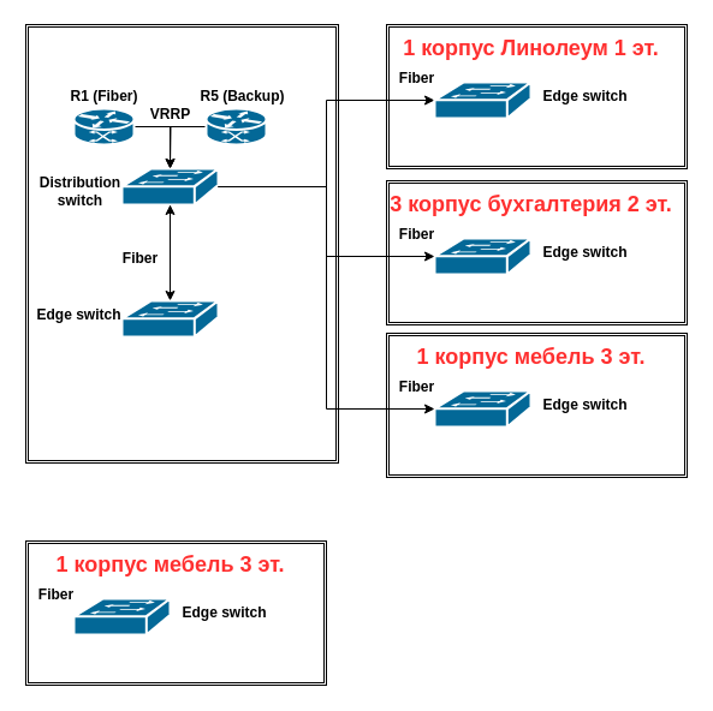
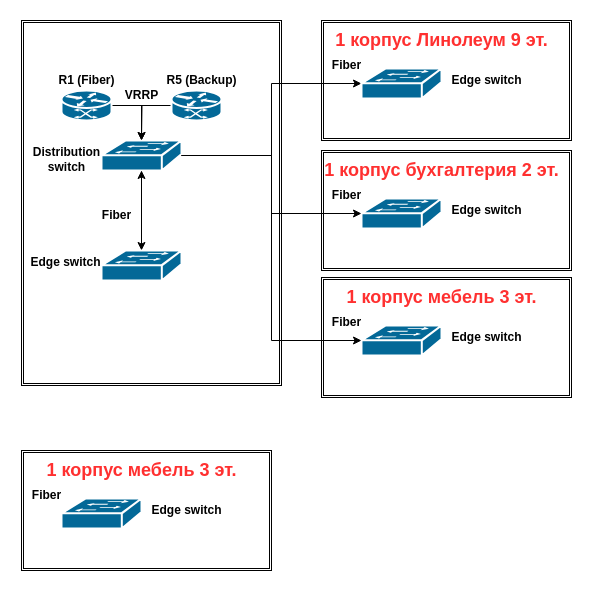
- <mxCell id="19" value="1 корпус Линолеум 1 эт." style="text;html=1;resizable=0;autosize=1;align=center;verticalAlign=middle;points=[];fillColor=none;strokeColor=none;rounded=0;fontColor=#FF3030;fontStyle=1;fontSize=18;" vertex="1" parent="1"><mxGeometry x="331" y="20" width="220" height="40" as="geometry" /></mxCell>
+ <mxCell id="19" value="1 корпус Линолеум 9 эт." style="text;html=1;resizable=0;autosize=1;align=center;verticalAlign=middle;points=[];fillColor=none;strokeColor=none;rounded=0;fontColor=#FF3030;fontStyle=1;fontSize=18;" vertex="1" parent="1"><mxGeometry x="331" y="20" width="220" height="40" as="geometry" /></mxCell>
- <mxCell id="25" value="3 корпус бухгалтерия 2 эт." style="text;html=1;resizable=0;autosize=1;align=center;verticalAlign=middle;points=[];fillColor=none;strokeColor=none;rounded=0;fontColor=#FF3030;fontStyle=1;fontSize=18;" vertex="1" parent="1"><mxGeometry x="321" y="150" width="240" height="40" as="geometry" /></mxCell>
+ <mxCell id="25" value="1 корпус бухгалтерия 2 эт." style="text;html=1;resizable=0;autosize=1;align=center;verticalAlign=middle;points=[];fillColor=none;strokeColor=none;rounded=0;fontColor=#FF3030;fontStyle=1;fontSize=18;" vertex="1" parent="1"><mxGeometry x="321" y="150" width="240" height="40" as="geometry" /></mxCell>
